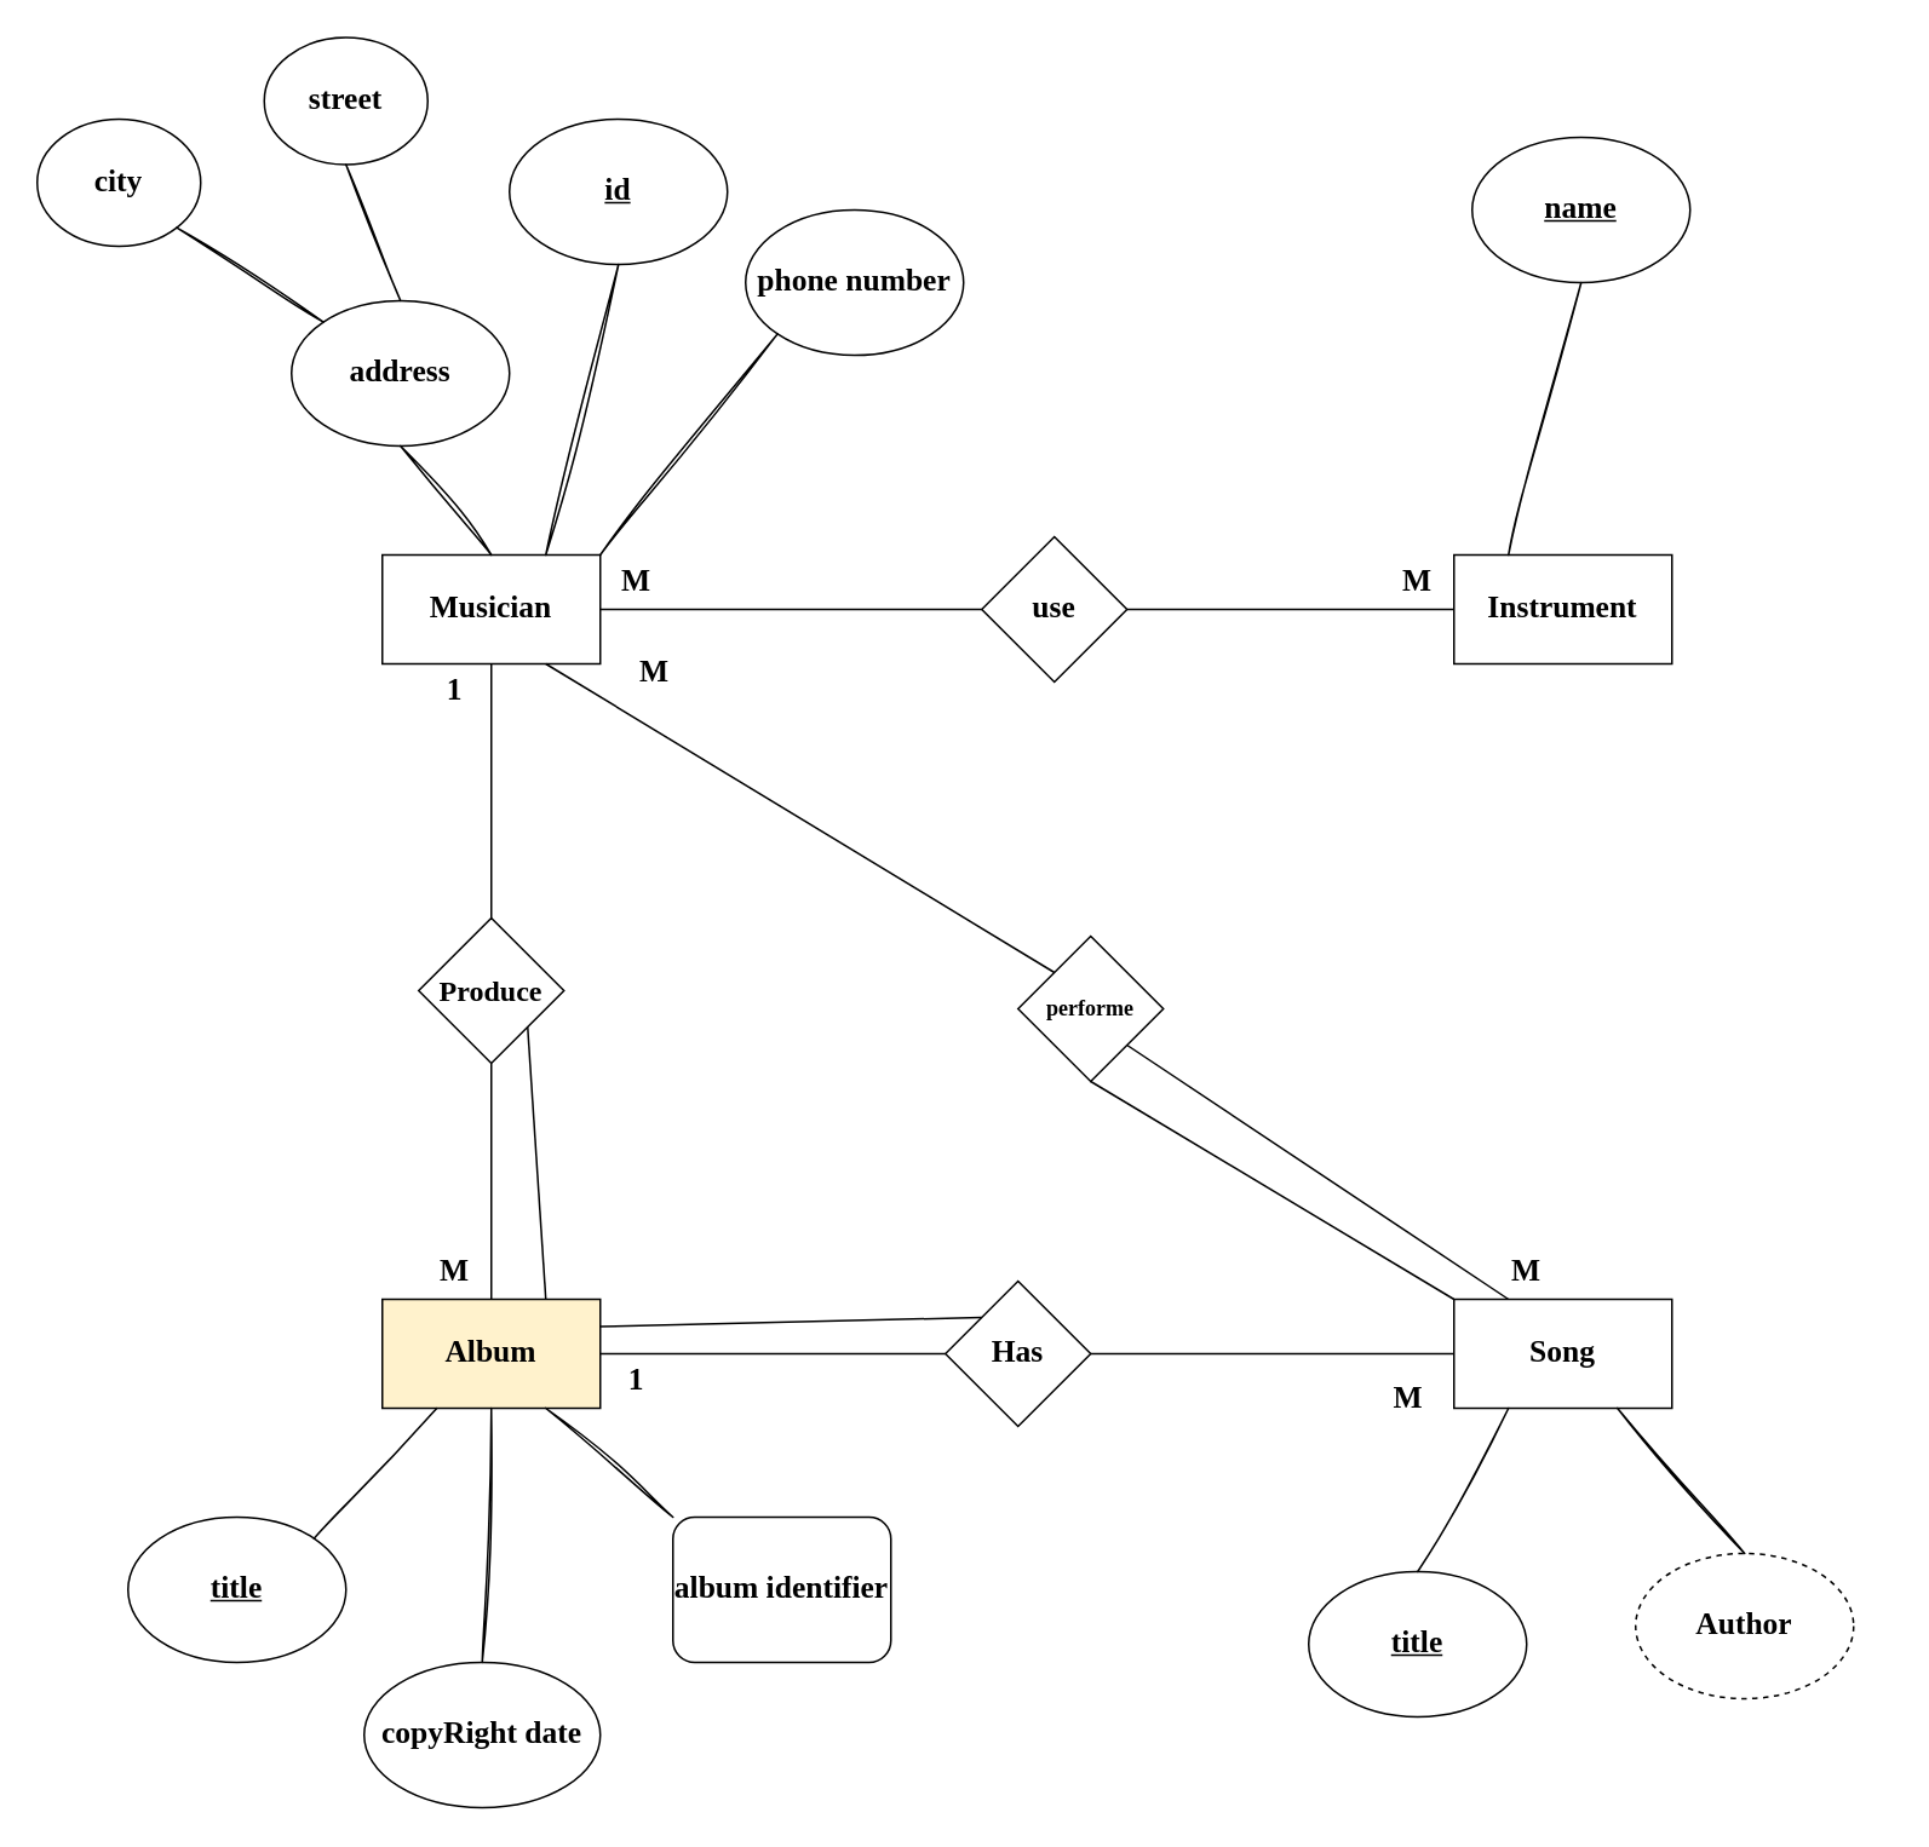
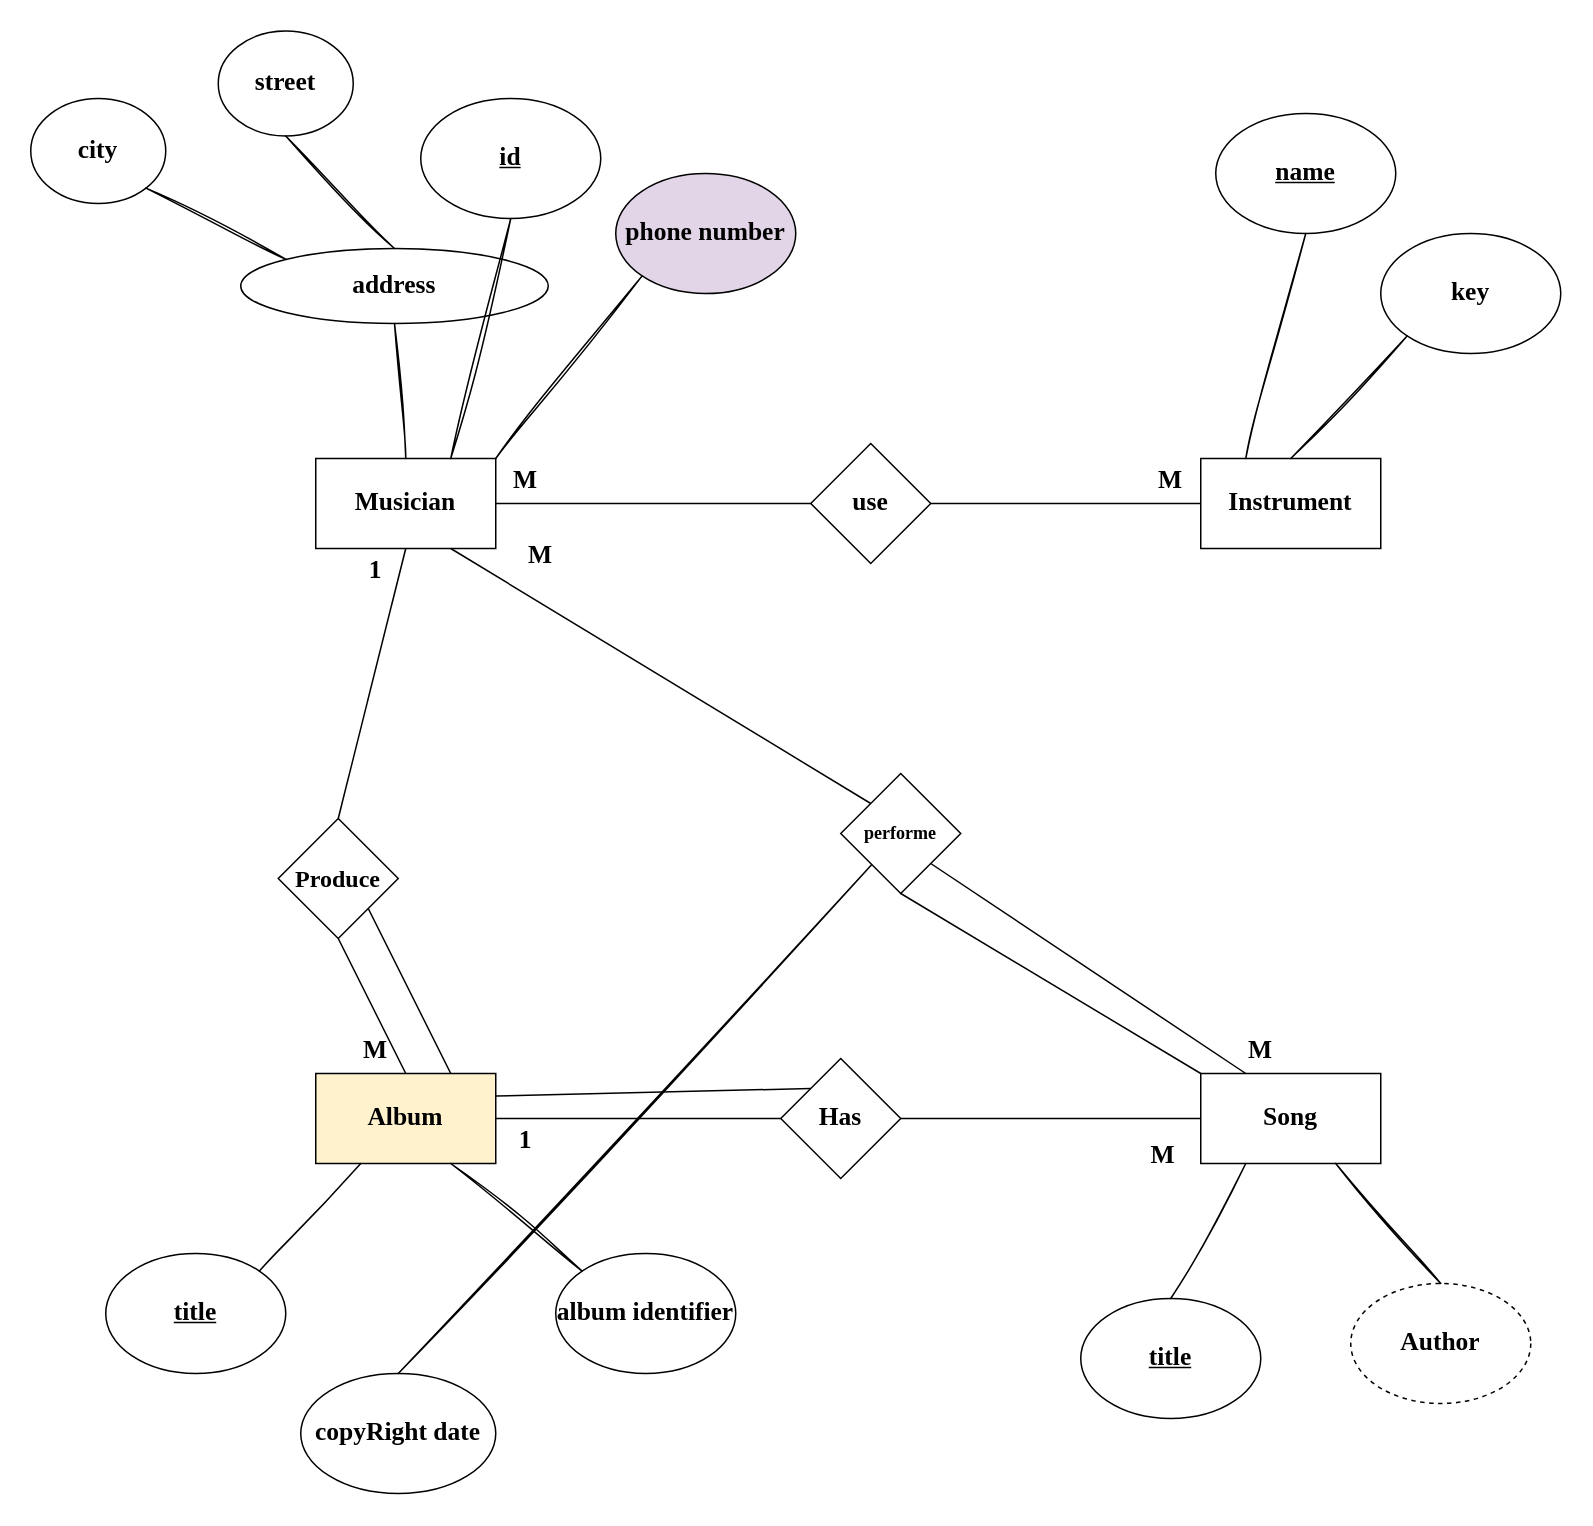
- <mxCell id="5" value="&lt;span id=&quot;docs-internal-guid-82c6cc08-7fff-a99c-3e81-df709c26ebbc&quot;&gt;&lt;span style=&quot;background-color: transparent; font-variant-numeric: normal; font-variant-east-asian: normal; font-variant-alternates: normal; font-variant-position: normal; vertical-align: baseline; white-space-collapse: preserve;&quot;&gt;&lt;font face=&quot;Architects Daughter&quot; style=&quot;font-size: 17px;&quot;&gt;&lt;b&gt;phone number&lt;/b&gt;&lt;/font&gt;&lt;/span&gt;&lt;/span&gt;" style="ellipse;whiteSpace=wrap;html=1;" vertex="1" parent="1"><mxGeometry x="410" y="115" width="120" height="80" as="geometry" /></mxCell>
+ <mxCell id="5" value="&lt;span id=&quot;docs-internal-guid-82c6cc08-7fff-a99c-3e81-df709c26ebbc&quot;&gt;&lt;span style=&quot;background-color: transparent; font-variant-numeric: normal; font-variant-east-asian: normal; font-variant-alternates: normal; font-variant-position: normal; vertical-align: baseline; white-space-collapse: preserve;&quot;&gt;&lt;font face=&quot;Architects Daughter&quot; style=&quot;font-size: 17px;&quot;&gt;&lt;b&gt;phone number&lt;/b&gt;&lt;/font&gt;&lt;/span&gt;&lt;/span&gt;" style="ellipse;whiteSpace=wrap;html=1;fillColor=#e1d5e7;" vertex="1" parent="1"><mxGeometry x="410" y="115" width="120" height="80" as="geometry" /></mxCell>
+ <mxCell id="14" value="&lt;span id=&quot;docs-internal-guid-82c6cc08-7fff-a99c-3e81-df709c26ebbc&quot;&gt;&lt;span style=&quot;background-color: transparent; font-variant-numeric: normal; font-variant-east-asian: normal; font-variant-alternates: normal; font-variant-position: normal; vertical-align: baseline; white-space-collapse: preserve;&quot;&gt;&lt;font face=&quot;Architects Daughter&quot; style=&quot;font-size: 17px;&quot;&gt;&lt;b&gt;key&lt;/b&gt;&lt;/font&gt;&lt;/span&gt;&lt;/span&gt;" style="ellipse;whiteSpace=wrap;html=1;" vertex="1" parent="1"><mxGeometry x="920" y="155" width="120" height="80" as="geometry" /></mxCell>
- <mxCell id="4" value="&lt;span id=&quot;docs-internal-guid-b02465c9-7fff-04e4-41f6-fbca4afa2017&quot;&gt;&lt;span style=&quot;background-color: transparent; font-variant-numeric: normal; font-variant-east-asian: normal; font-variant-alternates: normal; font-variant-position: normal; vertical-align: baseline; white-space-collapse: preserve;&quot;&gt;&lt;font style=&quot;font-size: 17px;&quot; data-font-src=&quot;https://fonts.googleapis.com/css?family=Architects+Daughter&quot; face=&quot;Architects Daughter&quot;&gt;&lt;b&gt;address&lt;/b&gt;&lt;/font&gt;&lt;/span&gt;&lt;/span&gt;" style="ellipse;whiteSpace=wrap;html=1;" vertex="1" parent="1"><mxGeometry x="160" y="165" width="120" height="80" as="geometry" /></mxCell>
+ <mxCell id="4" value="&lt;span id=&quot;docs-internal-guid-b02465c9-7fff-04e4-41f6-fbca4afa2017&quot;&gt;&lt;span style=&quot;background-color: transparent; font-variant-numeric: normal; font-variant-east-asian: normal; font-variant-alternates: normal; font-variant-position: normal; vertical-align: baseline; white-space-collapse: preserve;&quot;&gt;&lt;font style=&quot;font-size: 17px;&quot; data-font-src=&quot;https://fonts.googleapis.com/css?family=Architects+Daughter&quot; face=&quot;Architects Daughter&quot;&gt;&lt;b&gt;address&lt;/b&gt;&lt;/font&gt;&lt;/span&gt;&lt;/span&gt;" style="ellipse;whiteSpace=wrap;html=1;" vertex="1" parent="1"><mxGeometry x="160" y="165" width="205" height="50" as="geometry" /></mxCell>
+ <mxCell id="17" value="" style="endArrow=none;html=1;rounded=0;entryX=0;entryY=1;entryDx=0;entryDy=0;exitX=0.5;exitY=0;exitDx=0;exitDy=0;sketch=1;curveFitting=1;jiggle=2;" edge="1" parent="1" source="13" target="14"><mxGeometry width="50" height="50" relative="1" as="geometry"><mxPoint x="820" y="255" as="sourcePoint" /><mxPoint x="870" y="205" as="targetPoint" /></mxGeometry></mxCell>
- <mxCell id="21" value="&lt;font size=&quot;1&quot; face=&quot;Architects Daughter&quot;&gt;&lt;b style=&quot;font-size: 16px;&quot;&gt;Produce&lt;/b&gt;&lt;/font&gt;" style="rhombus;whiteSpace=wrap;html=1;" vertex="1" parent="1"><mxGeometry x="230" y="505" width="80" height="80" as="geometry" /></mxCell>
+ <mxCell id="21" value="&lt;font size=&quot;1&quot; face=&quot;Architects Daughter&quot;&gt;&lt;b style=&quot;font-size: 16px;&quot;&gt;Produce&lt;/b&gt;&lt;/font&gt;" style="rhombus;whiteSpace=wrap;html=1;" vertex="1" parent="1"><mxGeometry x="185" y="545" width="80" height="80" as="geometry" /></mxCell>
- <mxCell id="29" value="" style="endArrow=none;html=1;rounded=0;exitX=0.5;exitY=0;exitDx=0;exitDy=0;entryX=0.5;entryY=1;entryDx=0;entryDy=0;sketch=1;curveFitting=1;jiggle=2;" edge="1" parent="1" source="26" target="23"><mxGeometry width="50" height="50" relative="1" as="geometry"><mxPoint x="300" y="805" as="sourcePoint" /><mxPoint y="755" as="targetPoint" x="350" /></mxGeometry></mxCell>
+ <mxCell id="29" value="" style="endArrow=none;html=1;rounded=0;exitX=0.5;exitY=0;exitDx=0;exitDy=0;sketch=1;curveFitting=1;jiggle=2;" edge="1" parent="1" source="26" target="36"><mxGeometry width="50" height="50" relative="1" as="geometry"><mxPoint x="300" y="805" as="sourcePoint" /><mxPoint y="755" as="targetPoint" x="350" /></mxGeometry></mxCell>
- <mxCell id="27" value="&lt;span id=&quot;docs-internal-guid-82c6cc08-7fff-a99c-3e81-df709c26ebbc&quot;&gt;&lt;span style=&quot;background-color: transparent; font-variant-numeric: normal; font-variant-east-asian: normal; font-variant-alternates: normal; font-variant-position: normal; vertical-align: baseline; white-space-collapse: preserve;&quot;&gt;&lt;font face=&quot;Architects Daughter&quot; style=&quot;font-size: 17px;&quot;&gt;&lt;b&gt;album identifier&lt;/b&gt;&lt;/font&gt;&lt;/span&gt;&lt;/span&gt;" style="whiteSpace=wrap;html=1;rounded=1;" vertex="1" parent="1"><mxGeometry x="370" y="835" width="120" height="80" as="geometry" /></mxCell>
+ <mxCell id="27" value="&lt;span id=&quot;docs-internal-guid-82c6cc08-7fff-a99c-3e81-df709c26ebbc&quot;&gt;&lt;span style=&quot;background-color: transparent; font-variant-numeric: normal; font-variant-east-asian: normal; font-variant-alternates: normal; font-variant-position: normal; vertical-align: baseline; white-space-collapse: preserve;&quot;&gt;&lt;font face=&quot;Architects Daughter&quot; style=&quot;font-size: 17px;&quot;&gt;&lt;b&gt;album identifier&lt;/b&gt;&lt;/font&gt;&lt;/span&gt;&lt;/span&gt;" style="ellipse;whiteSpace=wrap;html=1;" vertex="1" parent="1"><mxGeometry x="370" y="835" width="120" height="80" as="geometry" /></mxCell>
